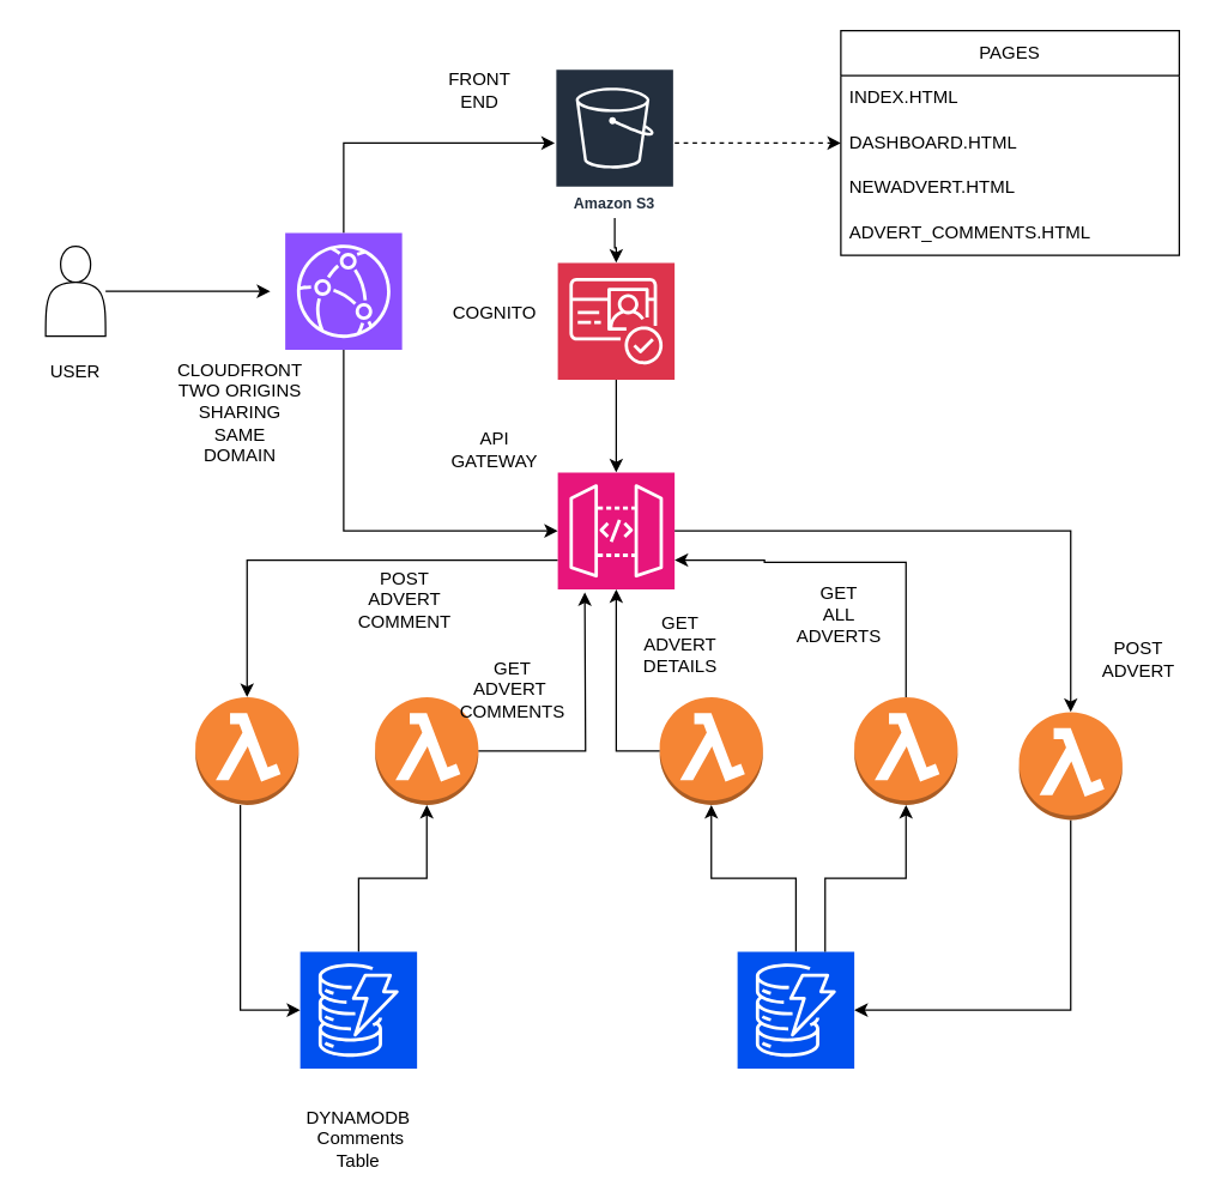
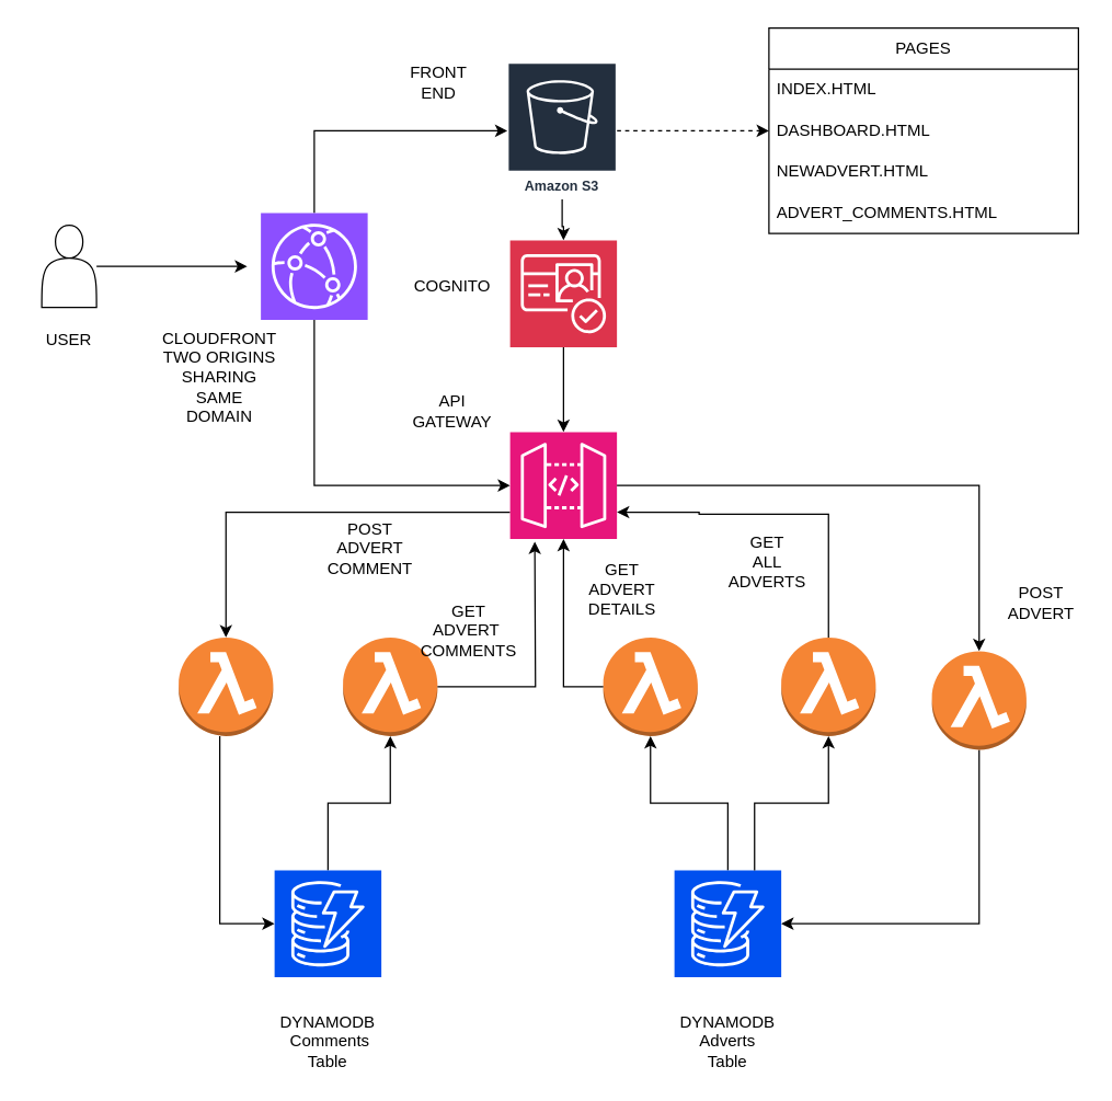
+ <mxCell id="25" value="DYNAMODB&lt;div&gt;&lt;span style=&quot;background-color: initial;&quot;&gt;Adverts Table&lt;/span&gt;&lt;br&gt;&lt;/div&gt;" style="text;html=1;align=center;verticalAlign=middle;whiteSpace=wrap;rounded=0;" vertex="1" parent="1"><mxGeometry x="501" y="745" width="60" height="30" as="geometry" /></mxCell>
